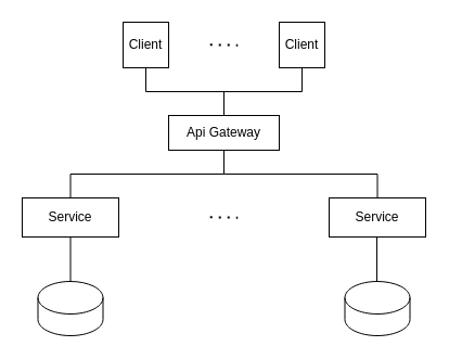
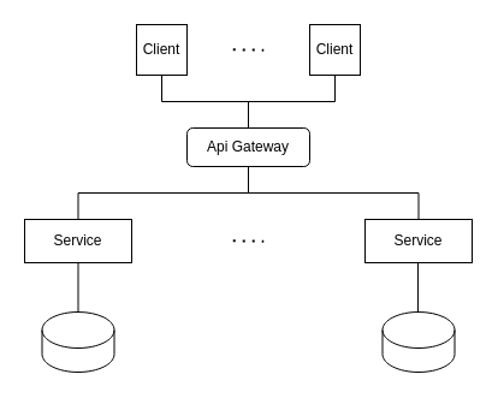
- <mxCell id="8" value="Api Gateway" style="whiteSpace=wrap;html=1;rounded=0;" vertex="1" parent="1"><mxGeometry x="155" y="106" width="102" height="32" as="geometry" /></mxCell>
+ <mxCell id="8" value="Api Gateway" style="rounded=1;whiteSpace=wrap;html=1;" vertex="1" parent="1"><mxGeometry x="155" y="106" width="102" height="32" as="geometry" /></mxCell>
